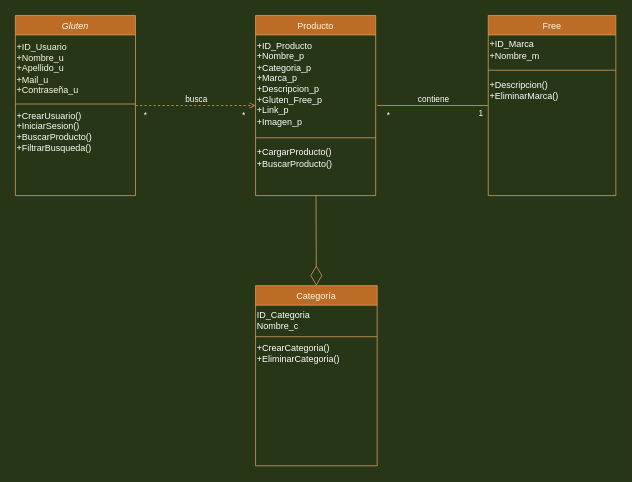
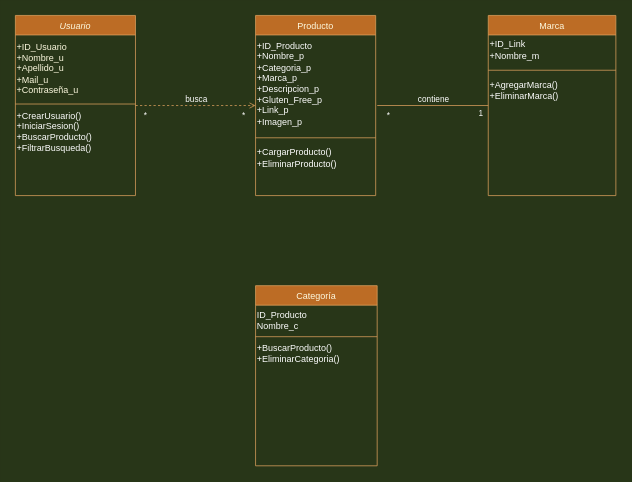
- <mxCell id="2" value="Gluten" style="swimlane;fontStyle=2;align=center;verticalAlign=top;childLayout=stackLayout;horizontal=1;startSize=26;horizontalStack=0;resizeParent=1;resizeLast=0;collapsible=1;marginBottom=0;rounded=0;shadow=0;strokeWidth=1;fillColor=#BC6C25;strokeColor=#DDA15E;fontColor=#FEFAE0;" parent="1" vertex="1"><mxGeometry x="20" y="20" width="160" height="240" as="geometry"><mxRectangle x="150" y="120" width="160" height="26" as="alternateBounds" /></mxGeometry></mxCell>
+ <mxCell id="2" value="Usuario" style="swimlane;fontStyle=2;align=center;verticalAlign=top;childLayout=stackLayout;horizontal=1;startSize=26;horizontalStack=0;resizeParent=1;resizeLast=0;collapsible=1;marginBottom=0;rounded=0;shadow=0;strokeWidth=1;fillColor=#BC6C25;strokeColor=#DDA15E;fontColor=#FEFAE0;" parent="1" vertex="1"><mxGeometry x="20" y="20" width="160" height="240" as="geometry"><mxRectangle x="150" y="120" width="160" height="26" as="alternateBounds" /></mxGeometry></mxCell>
- <mxCell id="6" value="Free" style="swimlane;fontStyle=0;align=center;verticalAlign=top;childLayout=stackLayout;horizontal=1;startSize=26;horizontalStack=0;resizeParent=1;resizeLast=0;collapsible=1;marginBottom=0;rounded=0;shadow=0;strokeWidth=1;fillColor=#BC6C25;strokeColor=#DDA15E;fontColor=#FEFAE0;" parent="1" vertex="1"><mxGeometry x="650" y="20" width="170" height="240" as="geometry"><mxRectangle x="130" y="380" width="160" height="26" as="alternateBounds" /></mxGeometry></mxCell>
+ <mxCell id="6" value="Marca" style="swimlane;fontStyle=0;align=center;verticalAlign=top;childLayout=stackLayout;horizontal=1;startSize=26;horizontalStack=0;resizeParent=1;resizeLast=0;collapsible=1;marginBottom=0;rounded=0;shadow=0;strokeWidth=1;fillColor=#BC6C25;strokeColor=#DDA15E;fontColor=#FEFAE0;" parent="1" vertex="1"><mxGeometry x="650" y="20" width="170" height="240" as="geometry"><mxRectangle x="130" y="380" width="160" height="26" as="alternateBounds" /></mxGeometry></mxCell>
- <mxCell id="7" value="+ID_Marca&lt;br&gt;+Nombre_m" style="text;html=1;align=left;verticalAlign=middle;resizable=0;points=[];autosize=1;strokeColor=none;fillColor=none;fontColor=#FFFFFF;" vertex="1" parent="6"><mxGeometry y="26" width="170" height="40" as="geometry" /></mxCell>
+ <mxCell id="7" value="+ID_Link&lt;br&gt;+Nombre_m" style="text;html=1;align=left;verticalAlign=middle;resizable=0;points=[];autosize=1;strokeColor=none;fillColor=none;fontColor=#FFFFFF;" vertex="1" parent="6"><mxGeometry y="26" width="170" height="40" as="geometry" /></mxCell>
- <mxCell id="9" value="+Descripcion()&lt;br&gt;+EliminarMarca()" style="text;html=1;align=left;verticalAlign=middle;resizable=0;points=[];autosize=1;strokeColor=none;fillColor=none;fontColor=#FFFFFF;" vertex="1" parent="6"><mxGeometry y="80" width="170" height="40" as="geometry" /></mxCell>
+ <mxCell id="9" value="+AgregarMarca()&lt;br&gt;+EliminarMarca()" style="text;html=1;align=left;verticalAlign=middle;resizable=0;points=[];autosize=1;strokeColor=none;fillColor=none;fontColor=#FFFFFF;" vertex="1" parent="6"><mxGeometry y="80" width="170" height="40" as="geometry" /></mxCell>
- <mxCell id="17" value="+CargarProducto()&lt;br&gt;+BuscarProducto()" style="text;html=1;align=left;verticalAlign=middle;resizable=0;points=[];autosize=1;strokeColor=none;fillColor=none;fontColor=#FFFFFF;" vertex="1" parent="14"><mxGeometry y="170" width="160" height="40" as="geometry" /></mxCell>
+ <mxCell id="17" value="+CargarProducto()&lt;br&gt;+EliminarProducto()" style="text;html=1;align=left;verticalAlign=middle;resizable=0;points=[];autosize=1;strokeColor=none;fillColor=none;fontColor=#FFFFFF;" vertex="1" parent="14"><mxGeometry y="170" width="160" height="40" as="geometry" /></mxCell>
- <mxCell id="22" value="" style="endArrow=diamondThin;endFill=0;endSize=24;html=1;rounded=0;entryX=0.5;entryY=0;entryDx=0;entryDy=0;labelBackgroundColor=#283618;strokeColor=#DDA15E;fontColor=#FEFAE0;" parent="1" source="14" target="10" edge="1"><mxGeometry width="160" relative="1" as="geometry"><mxPoint x="480" y="270" as="sourcePoint" /><mxPoint x="360" y="240" as="targetPoint" /></mxGeometry></mxCell>
- <mxCell id="11" value="ID_Categoria&lt;br&gt;Nombre_c" style="text;html=1;align=left;verticalAlign=middle;resizable=0;points=[];autosize=1;strokeColor=none;fillColor=none;fontColor=#FFFFFF;" vertex="1" parent="10"><mxGeometry y="26" width="162" height="40" as="geometry" /></mxCell>
+ <mxCell id="11" value="ID_Producto&lt;br&gt;Nombre_c" style="text;html=1;align=left;verticalAlign=middle;resizable=0;points=[];autosize=1;strokeColor=none;fillColor=none;fontColor=#FFFFFF;" vertex="1" parent="10"><mxGeometry y="26" width="162" height="40" as="geometry" /></mxCell>
- <mxCell id="13" value="+CrearCategoria()&lt;br&gt;+EliminarCategoria()" style="text;html=1;align=left;verticalAlign=middle;resizable=0;points=[];autosize=1;strokeColor=none;fillColor=none;fontColor=#FFFFFF;" vertex="1" parent="10"><mxGeometry y="70" width="162" height="40" as="geometry" /></mxCell>
+ <mxCell id="13" value="+BuscarProducto()&lt;br&gt;+EliminarCategoria()" style="text;html=1;align=left;verticalAlign=middle;resizable=0;points=[];autosize=1;strokeColor=none;fillColor=none;fontColor=#FFFFFF;" vertex="1" parent="10"><mxGeometry y="70" width="162" height="40" as="geometry" /></mxCell>
